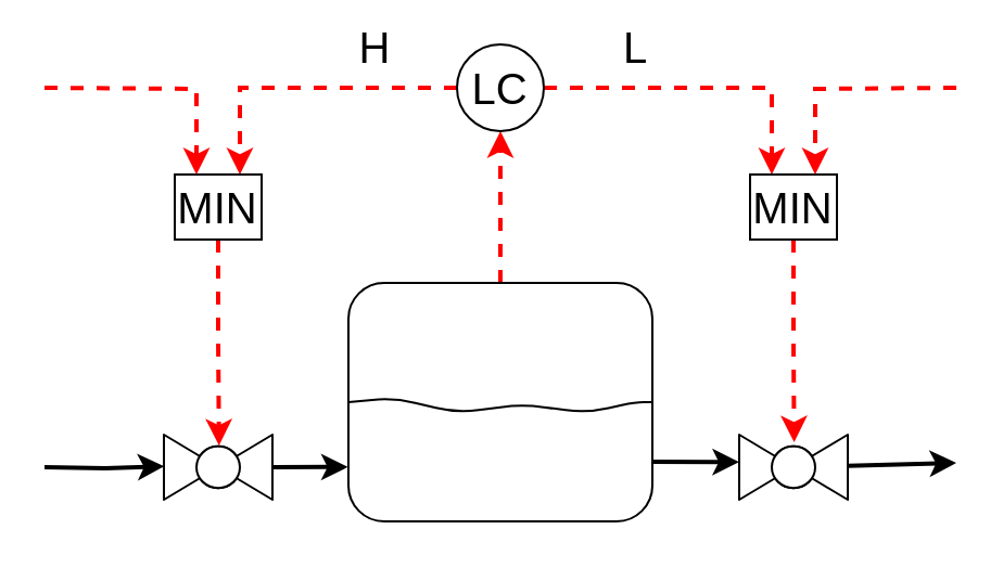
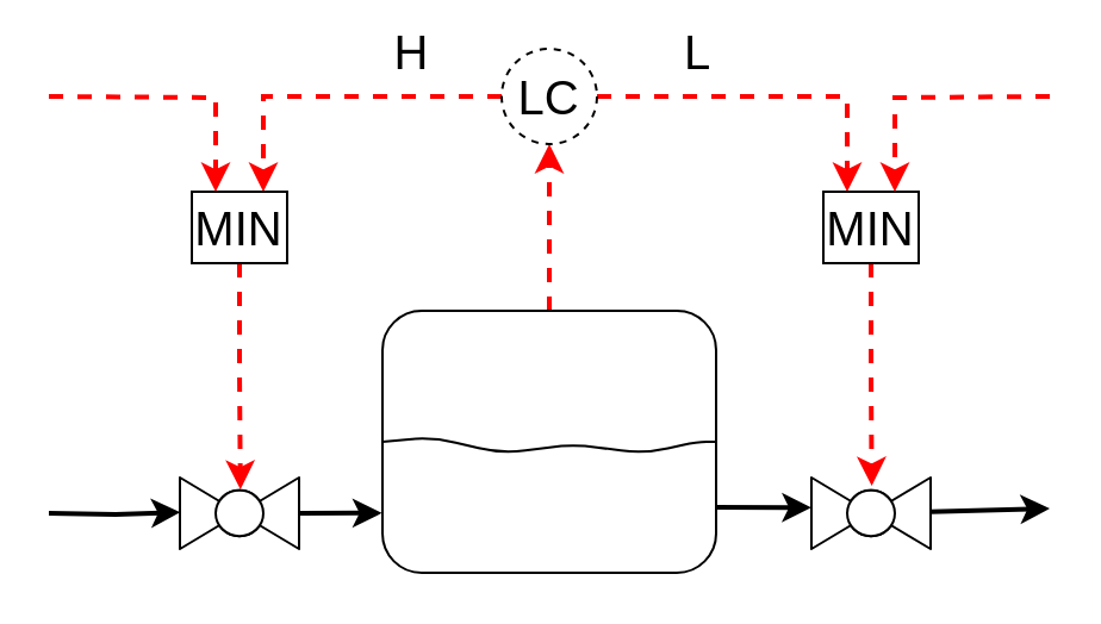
- <mxCell id="10" value="LC" style="ellipse;whiteSpace=wrap;html=1;fontSize=20;" parent="1" vertex="1"><mxGeometry x="210" y="20" width="40" height="40" as="geometry" /></mxCell>
+ <mxCell id="10" value="LC" style="ellipse;whiteSpace=wrap;html=1;fontSize=20;dashed=1;" parent="1" vertex="1"><mxGeometry x="210" y="20" width="40" height="40" as="geometry" /></mxCell>
